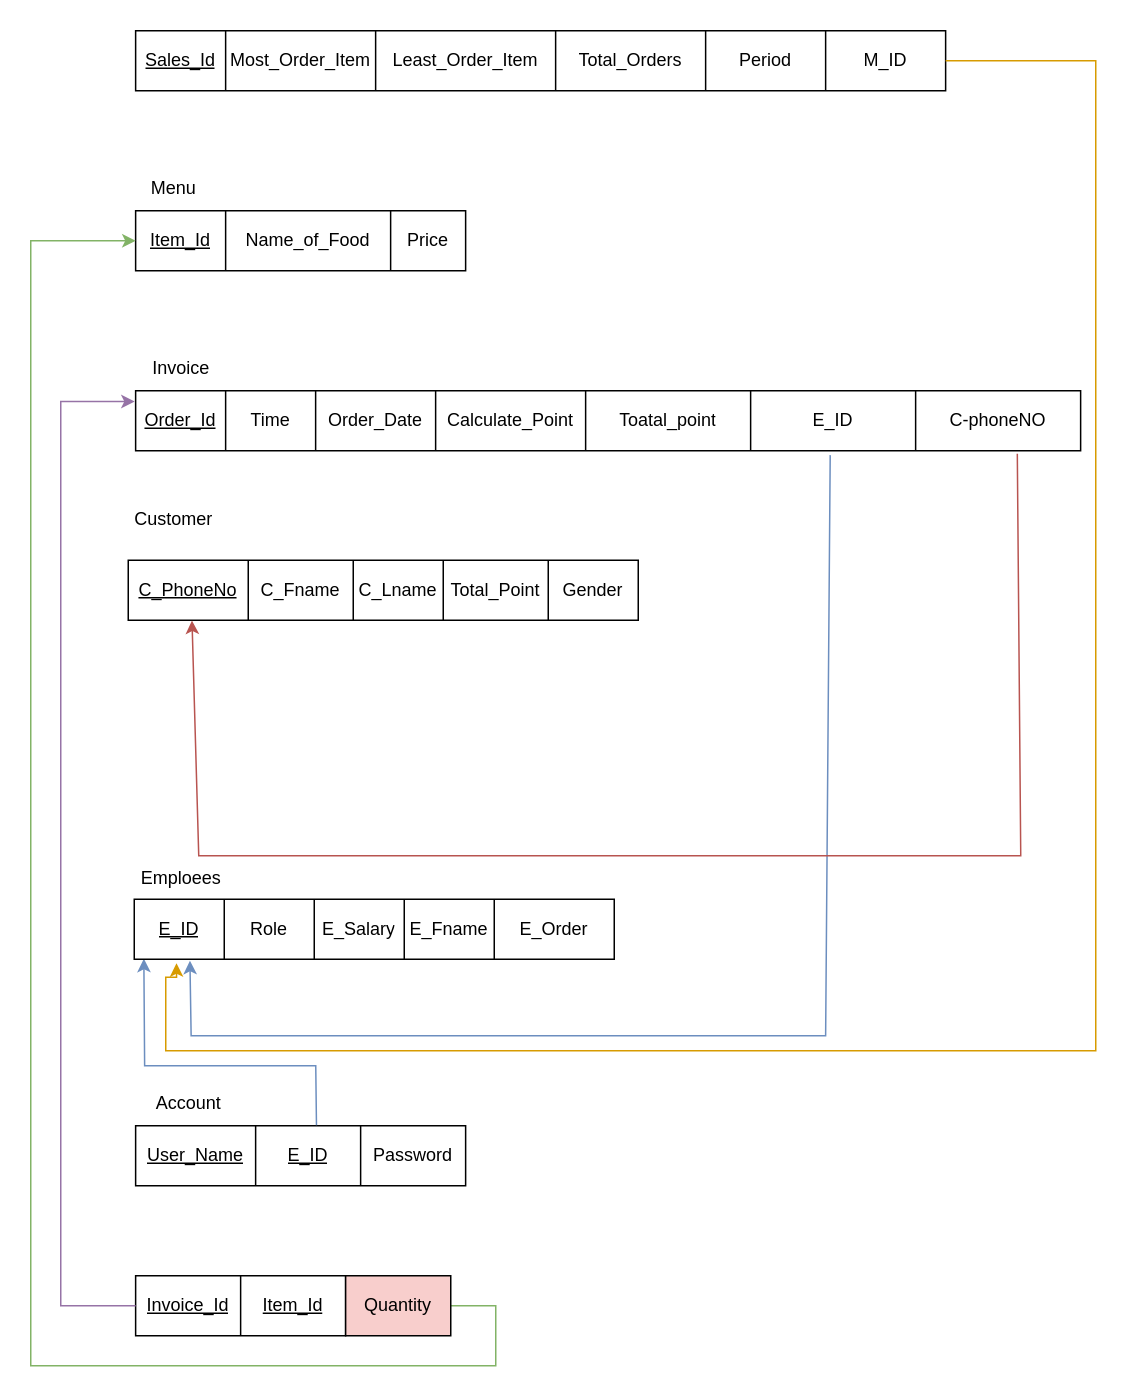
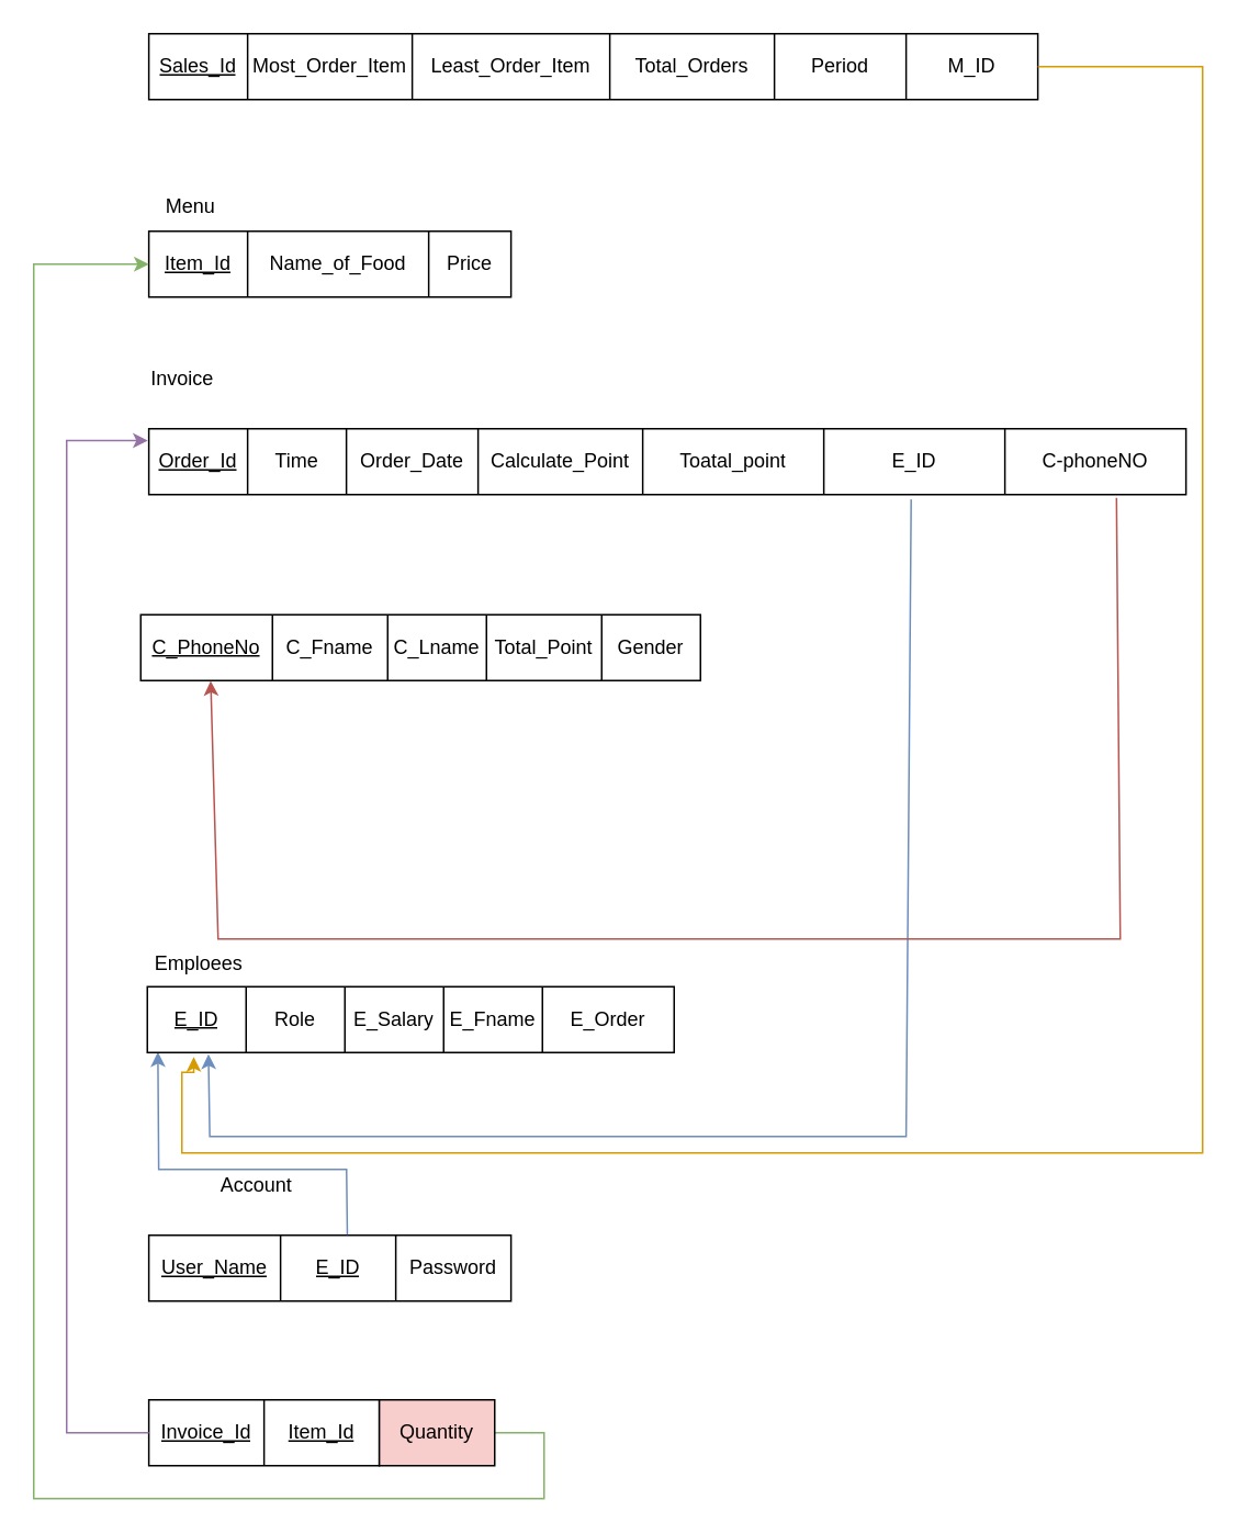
- <mxCell id="25" value="&lt;span style=&quot;text-wrap: wrap;&quot;&gt;Invoice&lt;/span&gt;" style="text;html=1;align=center;verticalAlign=middle;resizable=0;points=[];autosize=1;strokeColor=none;fillColor=none;" vertex="1" parent="1"><mxGeometry x="89.92" y="230" width="60" height="30" as="geometry" /></mxCell>
+ <mxCell id="25" value="&lt;span style=&quot;text-wrap: wrap;&quot;&gt;Invoice&lt;/span&gt;" style="text;html=1;align=center;verticalAlign=middle;resizable=0;points=[];autosize=1;strokeColor=none;fillColor=none;" vertex="1" parent="1"><mxGeometry x="79.92" y="215" width="60" height="30" as="geometry" /></mxCell>
- <mxCell id="33" value="&lt;span style=&quot;text-wrap: wrap;&quot;&gt;Customer&lt;/span&gt;" style="text;html=1;align=center;verticalAlign=middle;resizable=0;points=[];autosize=1;strokeColor=none;fillColor=none;" vertex="1" parent="1"><mxGeometry x="74.92" y="331" width="80" height="30" as="geometry" /></mxCell>
- <mxCell id="48" value="&lt;span style=&quot;text-wrap: wrap;&quot;&gt;Account&lt;/span&gt;" style="text;html=1;align=center;verticalAlign=middle;resizable=0;points=[];autosize=1;strokeColor=none;fillColor=none;" vertex="1" parent="1"><mxGeometry x="89.92" y="720" width="70" height="30" as="geometry" /></mxCell>
+ <mxCell id="48" value="&lt;span style=&quot;text-wrap: wrap;&quot;&gt;Account&lt;/span&gt;" style="text;html=1;align=center;verticalAlign=middle;resizable=0;points=[];autosize=1;strokeColor=none;fillColor=none;" vertex="1" parent="1"><mxGeometry x="119.92" y="705" width="70" height="30" as="geometry" /></mxCell>
